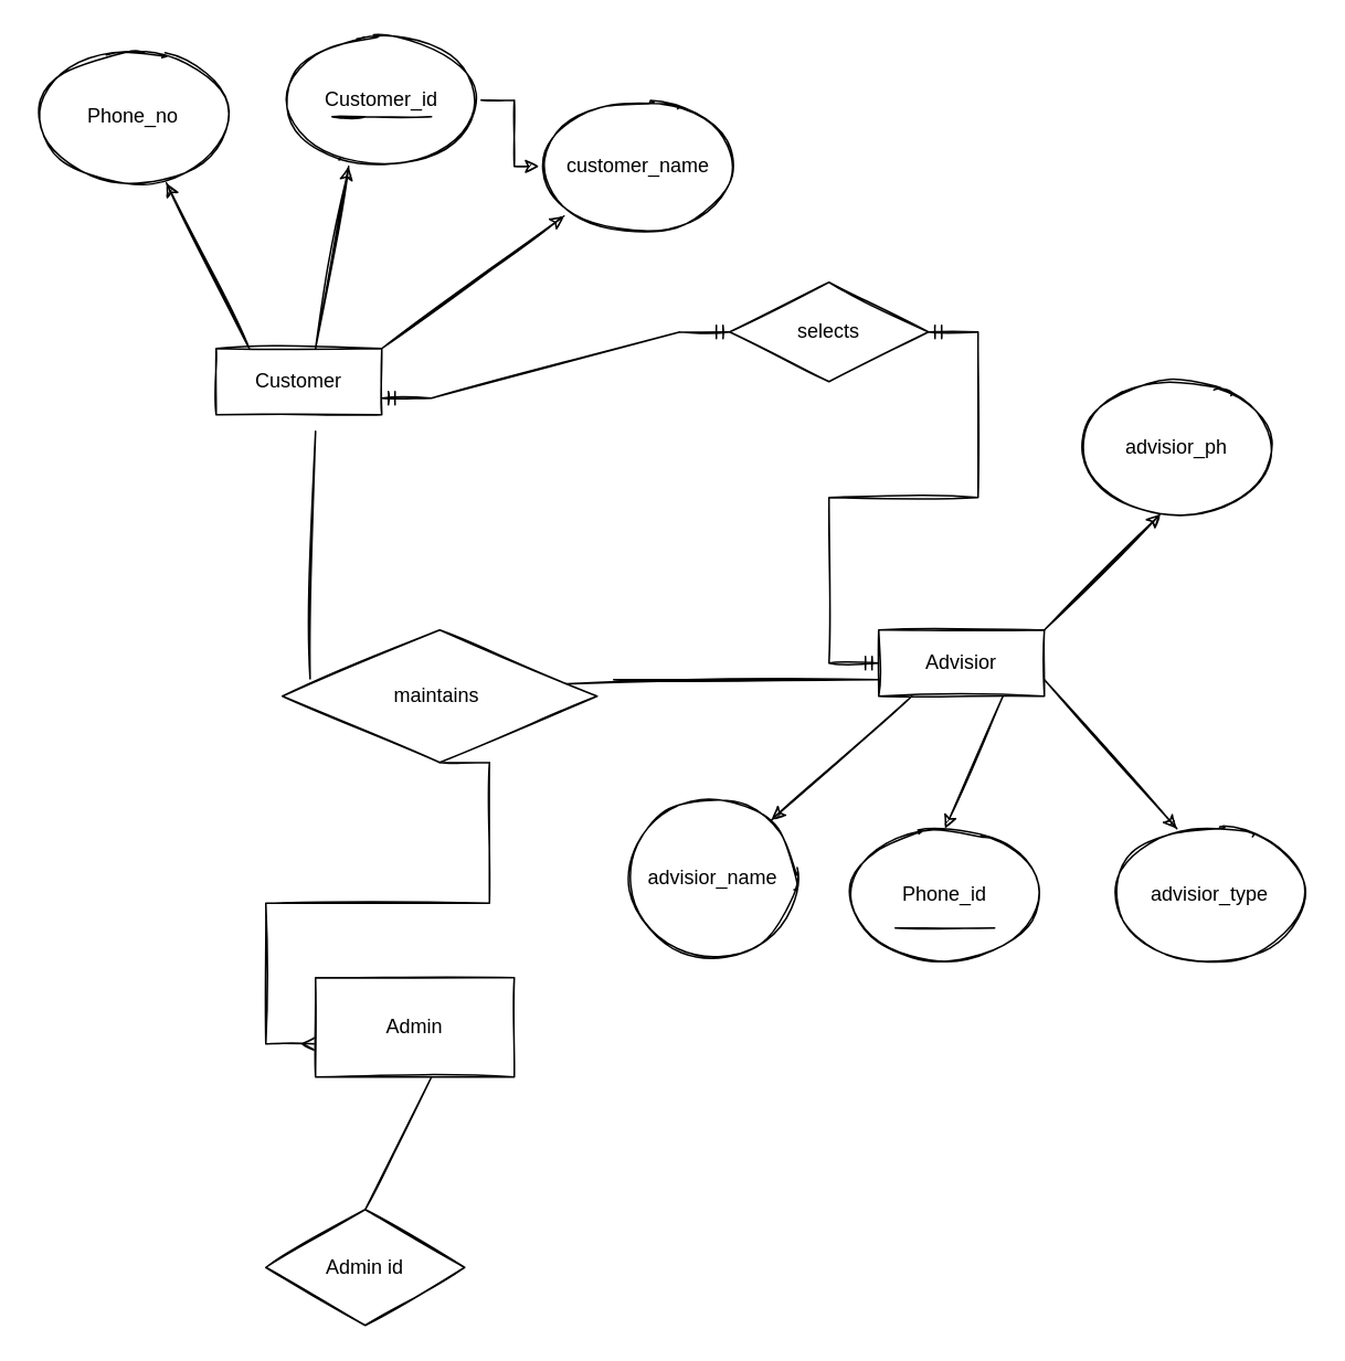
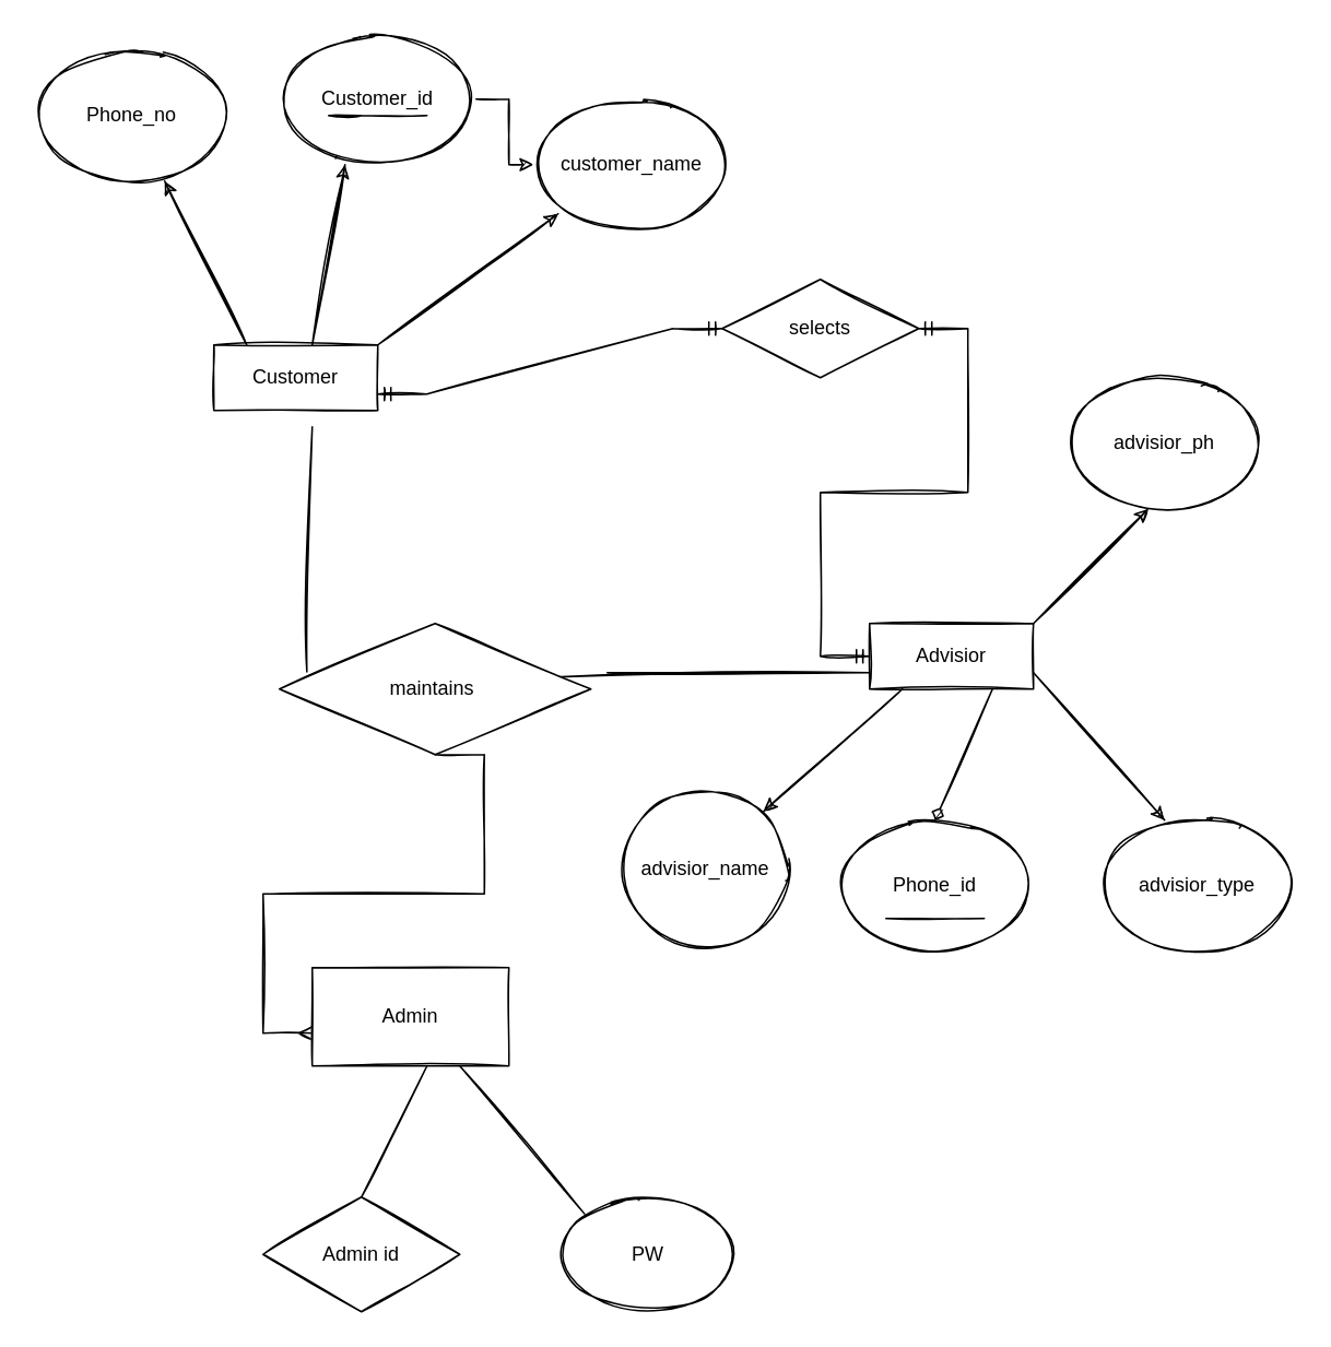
- <mxCell id="14" value="" style="endArrow=classic;html=1;rounded=0;sketch=1;exitX=0.75;exitY=1;exitDx=0;exitDy=0;entryX=0.5;entryY=0;entryDx=0;entryDy=0;" edge="1" parent="1" source="13" target="15"><mxGeometry width="50" height="50" relative="1" as="geometry"><mxPoint x="610" y="430" as="sourcePoint" /><mxPoint x="630" y="500" as="targetPoint" /></mxGeometry></mxCell>
+ <mxCell id="14" value="" style="endArrow=diamond;html=1;rounded=0;sketch=1;exitX=0.75;exitY=1;exitDx=0;exitDy=0;entryX=0.5;entryY=0;entryDx=0;entryDy=0;" edge="1" parent="1" source="13" target="15"><mxGeometry width="50" height="50" relative="1" as="geometry"><mxPoint x="610" y="430" as="sourcePoint" /><mxPoint x="630" y="500" as="targetPoint" /></mxGeometry></mxCell>
+ <mxCell id="30" value="" style="endArrow=none;html=1;rounded=0;sketch=1;exitX=0;exitY=0;exitDx=0;exitDy=0;entryX=0.75;entryY=1;entryDx=0;entryDy=0;" edge="1" parent="1" source="28" target="26"><mxGeometry width="50" height="50" relative="1" as="geometry"><mxPoint x="520" y="670" as="sourcePoint" /><mxPoint x="570" y="620" as="targetPoint" /></mxGeometry></mxCell>
+ <mxCell id="28" value="PW" style="ellipse;whiteSpace=wrap;html=1;sketch=1;" vertex="1" parent="1"><mxGeometry x="340" y="730" width="110" height="70" as="geometry" /></mxCell>
